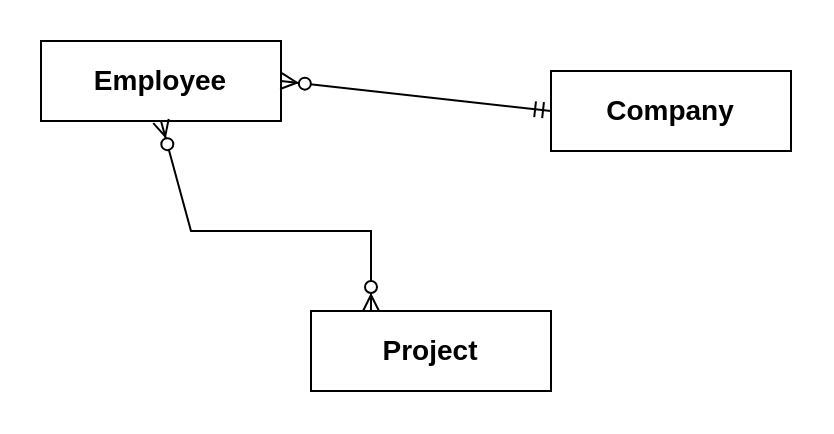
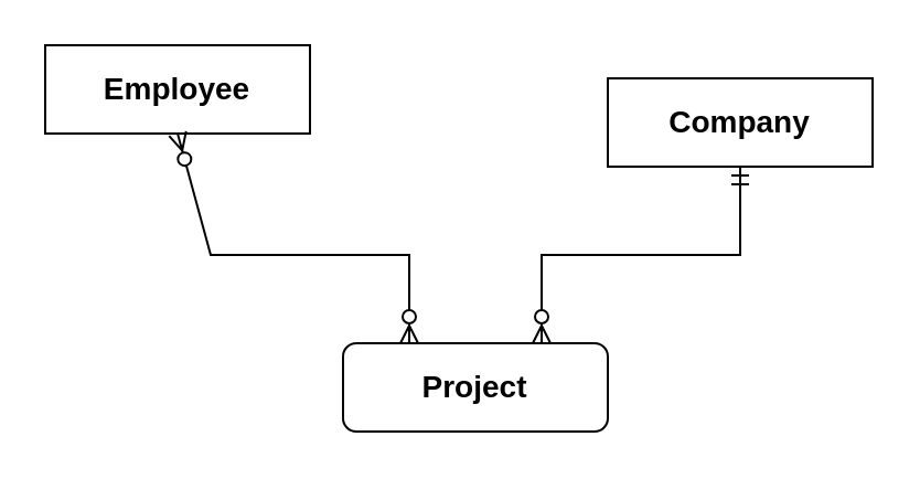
- <mxCell id="7" value="" style="fontSize=12;html=1;endArrow=ERzeroToMany;startArrow=ERmandOne;rounded=0;entryX=1;entryY=0.5;entryDx=0;entryDy=0;exitX=0;exitY=0.5;exitDx=0;exitDy=0;" parent="1" source="2" target="4" edge="1"><mxGeometry width="100" height="100" relative="1" as="geometry"><mxPoint x="245" y="-15" as="sourcePoint" /><mxPoint x="305" y="85" as="targetPoint" /></mxGeometry></mxCell>
+ <mxCell id="6" value="" style="fontSize=12;html=1;endArrow=ERzeroToMany;startArrow=ERmandOne;rounded=0;entryX=0.75;entryY=0;entryDx=0;entryDy=0;exitX=0.5;exitY=1;exitDx=0;exitDy=0;" parent="1" source="2" target="3" edge="1"><mxGeometry width="100" height="100" relative="1" as="geometry"><mxPoint x="205" y="525" as="sourcePoint" /><mxPoint x="305" y="425" as="targetPoint" /><Array as="points"><mxPoint x="335" y="115" /><mxPoint x="245" y="115" /></Array></mxGeometry></mxCell>
- <mxCell id="3" value="Project" style="whiteSpace=wrap;html=1;align=center;fontSize=14;fontStyle=1" parent="1" vertex="1"><mxGeometry x="155" y="155" width="120" height="40" as="geometry" /></mxCell>
+ <mxCell id="3" value="Project" style="whiteSpace=wrap;html=1;align=center;fontSize=14;fontStyle=1;rounded=1;" parent="1" vertex="1"><mxGeometry x="155" y="155" width="120" height="40" as="geometry" /></mxCell>
